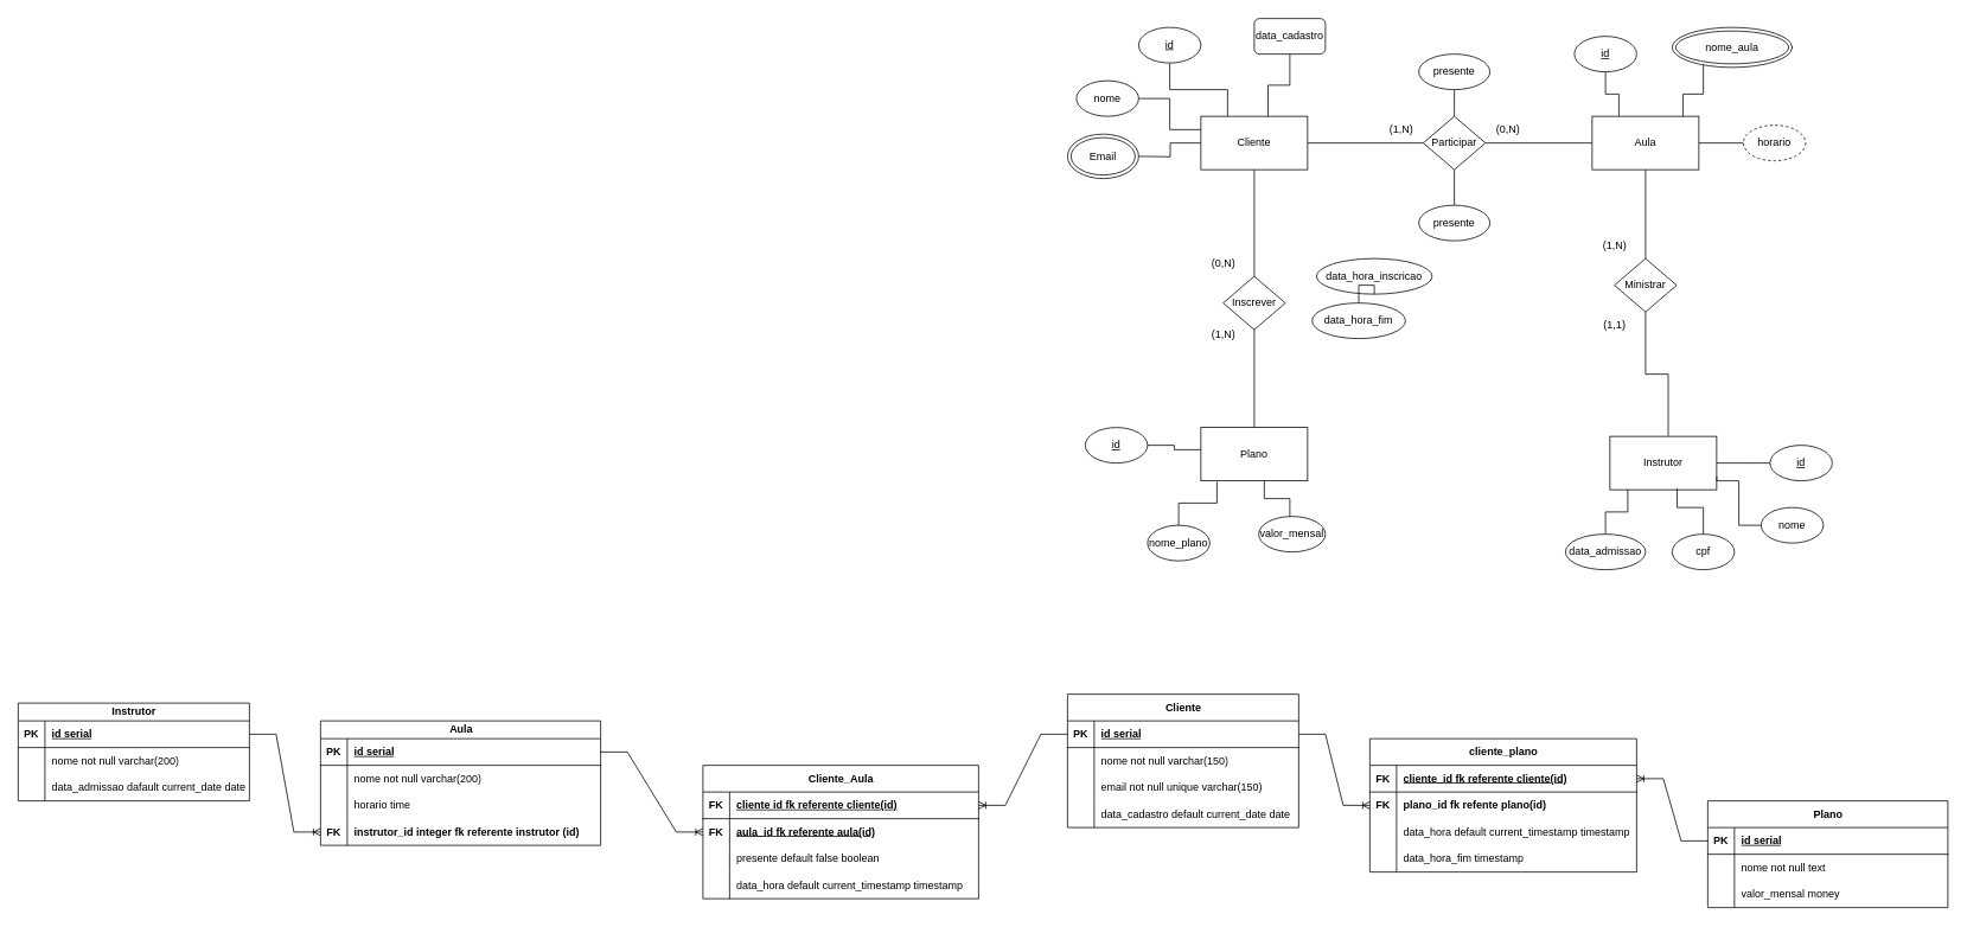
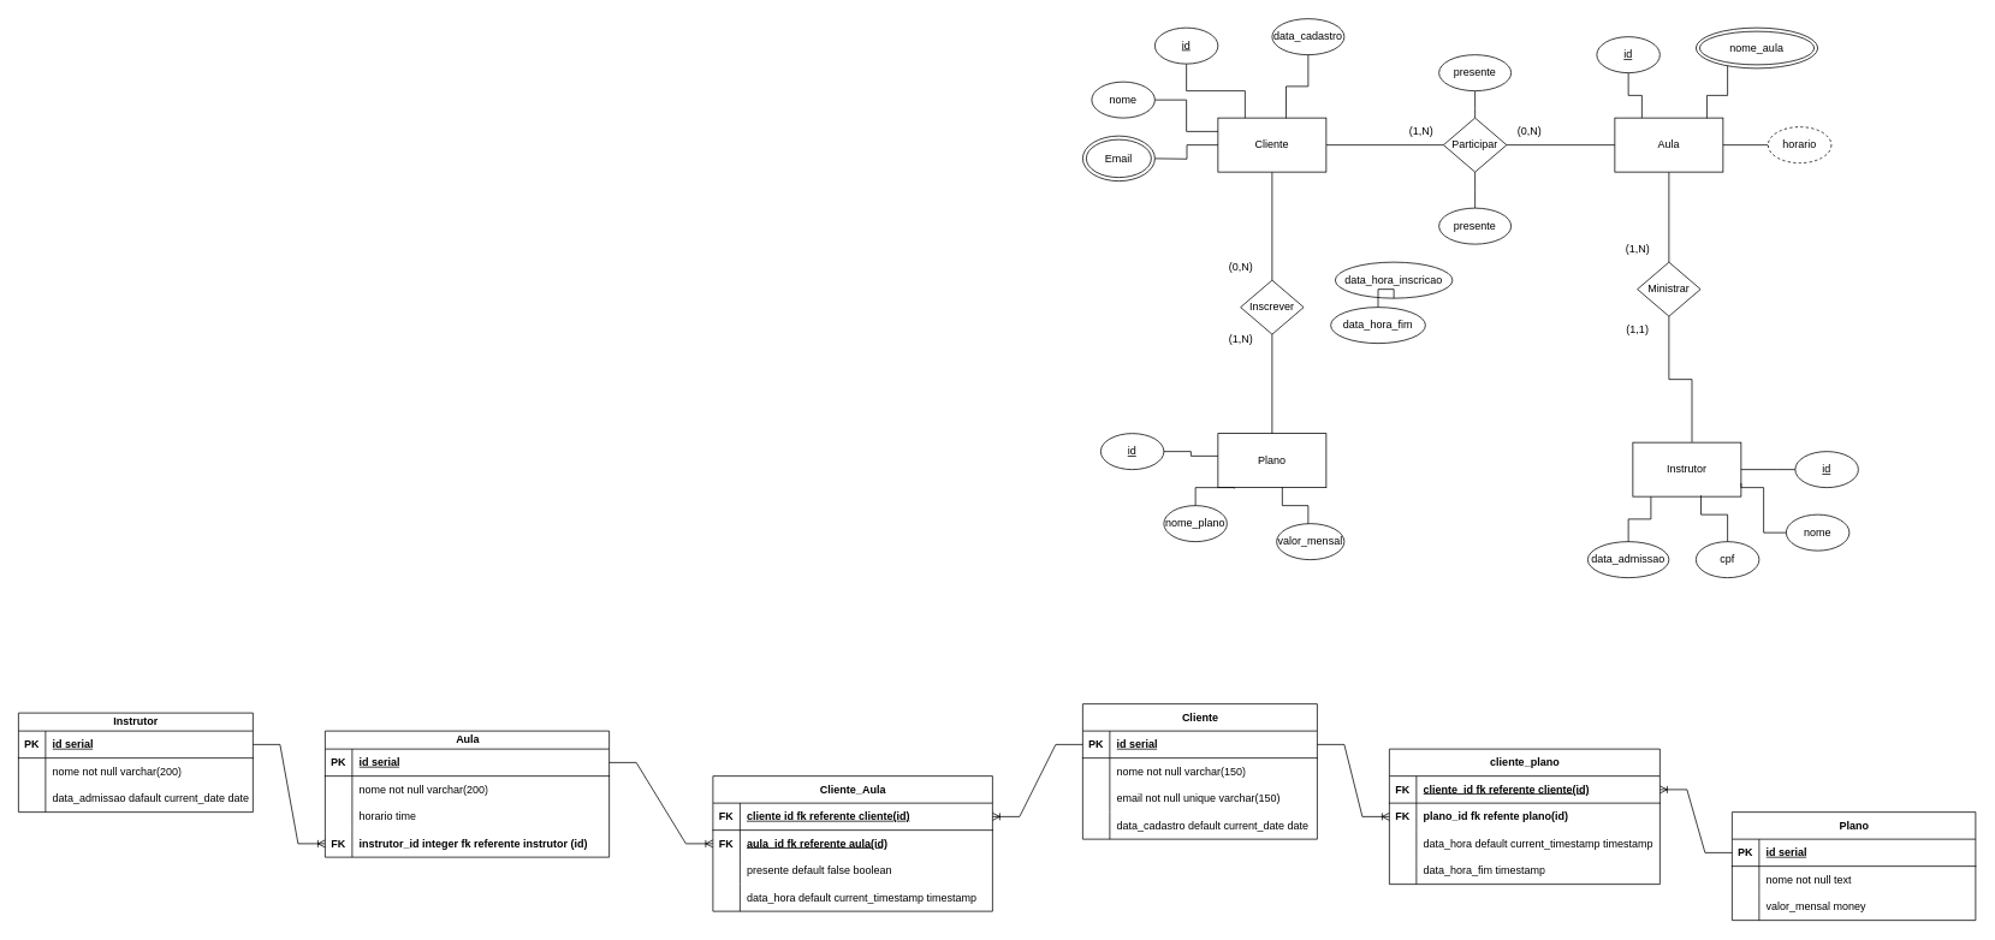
- <mxCell id="14" value="data_cadastro" style="whiteSpace=wrap;html=1;rounded=1;" parent="1" vertex="1"><mxGeometry x="1410" y="20" width="80" height="40" as="geometry" /></mxCell>
+ <mxCell id="14" value="data_cadastro" style="ellipse;whiteSpace=wrap;html=1;" parent="1" vertex="1"><mxGeometry x="1410" y="20" width="80" height="40" as="geometry" /></mxCell>
- <mxCell id="25" value="nome_plano" style="ellipse;whiteSpace=wrap;html=1;" parent="1" vertex="1"><mxGeometry x="1290" y="590" width="70" height="40" as="geometry" /></mxCell>
+ <mxCell id="25" value="nome_plano" style="ellipse;whiteSpace=wrap;html=1;" parent="1" vertex="1"><mxGeometry x="1290" y="560" width="70" height="40" as="geometry" /></mxCell>
